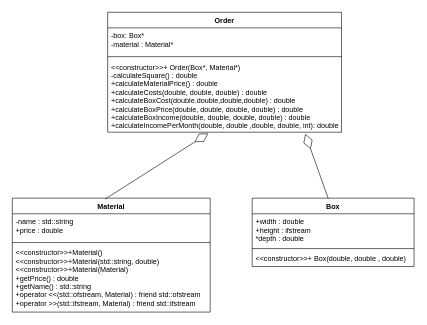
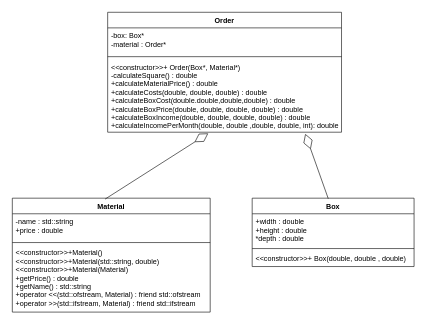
- <mxCell id="11" value="-box: Box*&#10;-material : Material*" style="text;strokeColor=none;fillColor=none;align=left;verticalAlign=top;spacingLeft=4;spacingRight=4;overflow=hidden;rotatable=0;points=[[0,0.5],[1,0.5]];portConstraint=eastwest;" vertex="1" parent="10"><mxGeometry y="26" width="390" height="44" as="geometry" /></mxCell>
+ <mxCell id="11" value="-box: Box*&#10;-material : Order*" style="text;strokeColor=none;fillColor=none;align=left;verticalAlign=top;spacingLeft=4;spacingRight=4;overflow=hidden;rotatable=0;points=[[0,0.5],[1,0.5]];portConstraint=eastwest;" vertex="1" parent="10"><mxGeometry y="26" width="390" height="44" as="geometry" /></mxCell>
- <mxCell id="3" value="+width : double&#10;+height : ifstream &#10;*depth : double" style="text;strokeColor=none;fillColor=none;align=left;verticalAlign=top;spacingLeft=4;spacingRight=4;overflow=hidden;rotatable=0;points=[[0,0.5],[1,0.5]];portConstraint=eastwest;" vertex="1" parent="2"><mxGeometry y="26" width="270" height="54" as="geometry" /></mxCell>
+ <mxCell id="3" value="+width : double&#10;+height : double &#10;*depth : double" style="text;strokeColor=none;fillColor=none;align=left;verticalAlign=top;spacingLeft=4;spacingRight=4;overflow=hidden;rotatable=0;points=[[0,0.5],[1,0.5]];portConstraint=eastwest;" vertex="1" parent="2"><mxGeometry y="26" width="270" height="54" as="geometry" /></mxCell>
